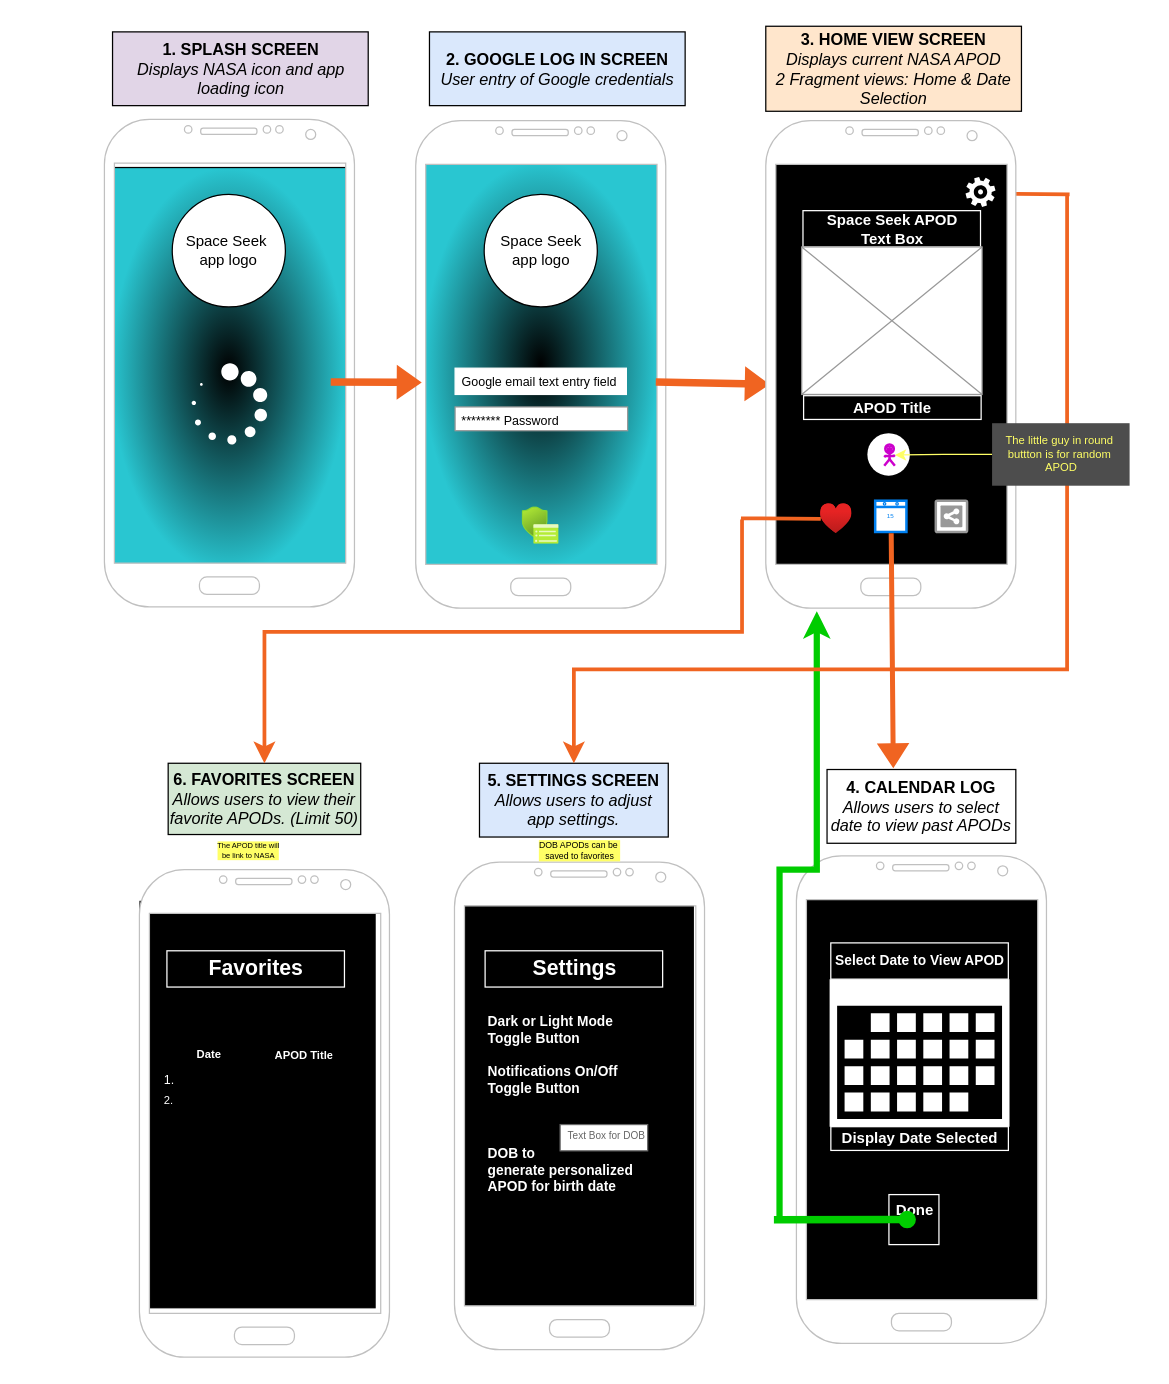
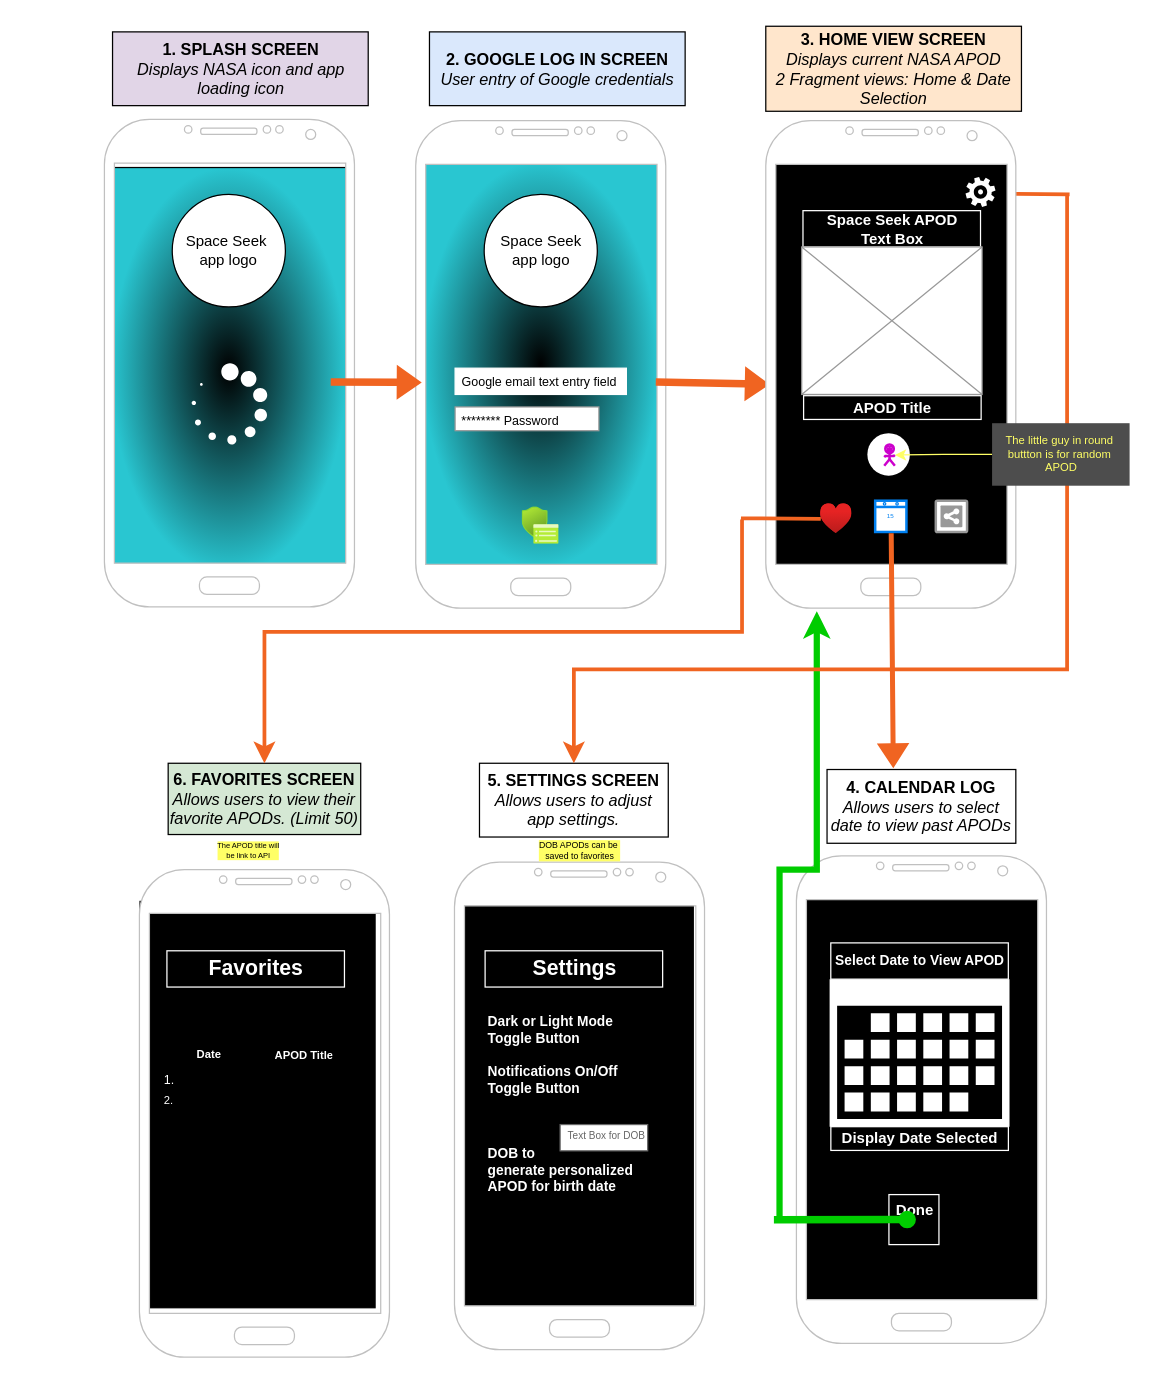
- <mxCell id="11" value="&lt;font style=&quot;color: rgb(0, 0, 0); font-size: 10px;&quot;&gt;******** Password&lt;/font&gt;" style="strokeWidth=1;shadow=0;dashed=0;align=center;html=1;shape=mxgraph.mockup.forms.pwField;strokeColor=#999999;mainText=;align=left;fontColor=#666666;fontSize=17;spacingLeft=3;" vertex="1" parent="5"><mxGeometry x="31.5" y="229" width="138" height="19" as="geometry" /></mxCell>
+ <mxCell id="11" value="&lt;font style=&quot;color: rgb(0, 0, 0); font-size: 10px;&quot;&gt;******** Password&lt;/font&gt;" style="strokeWidth=1;shadow=0;dashed=0;align=center;html=1;shape=mxgraph.mockup.forms.pwField;strokeColor=#999999;mainText=;align=left;fontColor=#666666;fontSize=17;spacingLeft=3;" vertex="1" parent="5"><mxGeometry x="31.5" y="229" width="115" height="19" as="geometry" /></mxCell>
- <mxCell id="35" value="&lt;font style=&quot;font-size: 13px;&quot;&gt;&lt;b&gt;5. SETTINGS SCREEN&lt;/b&gt;&lt;/font&gt;&lt;div&gt;&lt;span style=&quot;font-size: 13px;&quot;&gt;&lt;i&gt;Allows users to adjust app settings.&lt;/i&gt;&lt;/span&gt;&lt;/div&gt;" style="whiteSpace=wrap;html=1;fillColor=#dae8fc;" parent="34" vertex="1"><mxGeometry x="20" width="151" height="59" as="geometry" /></mxCell>
+ <mxCell id="35" value="&lt;font style=&quot;font-size: 13px;&quot;&gt;&lt;b&gt;5. SETTINGS SCREEN&lt;/b&gt;&lt;/font&gt;&lt;div&gt;&lt;span style=&quot;font-size: 13px;&quot;&gt;&lt;i&gt;Allows users to adjust app settings.&lt;/i&gt;&lt;/span&gt;&lt;/div&gt;" style="whiteSpace=wrap;html=1;" parent="34" vertex="1"><mxGeometry x="20" width="151" height="59" as="geometry" /></mxCell>
- <mxCell id="65" value="The APOD title will&lt;div&gt;be link to NASA&lt;/div&gt;" style="text;html=1;align=center;verticalAlign=middle;resizable=0;points=[];autosize=1;strokeColor=none;fillColor=none;fontColor=#000000;fontSize=6;labelBackgroundColor=#FFFF66;" vertex="1" parent="47"><mxGeometry x="52" y="55" width="70" height="30" as="geometry" /></mxCell>
+ <mxCell id="65" value="The APOD title will&lt;div&gt;be link to API&lt;/div&gt;" style="text;html=1;align=center;verticalAlign=middle;resizable=0;points=[];autosize=1;strokeColor=none;fillColor=none;fontColor=#000000;fontSize=6;labelBackgroundColor=#FFFF66;" vertex="1" parent="47"><mxGeometry x="52" y="55" width="70" height="30" as="geometry" /></mxCell>
